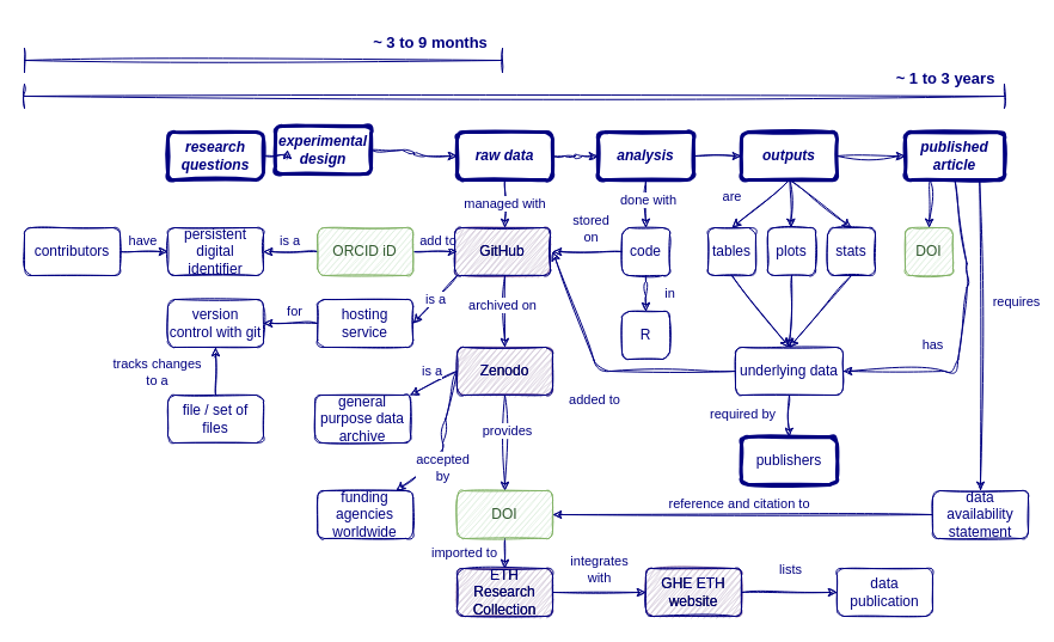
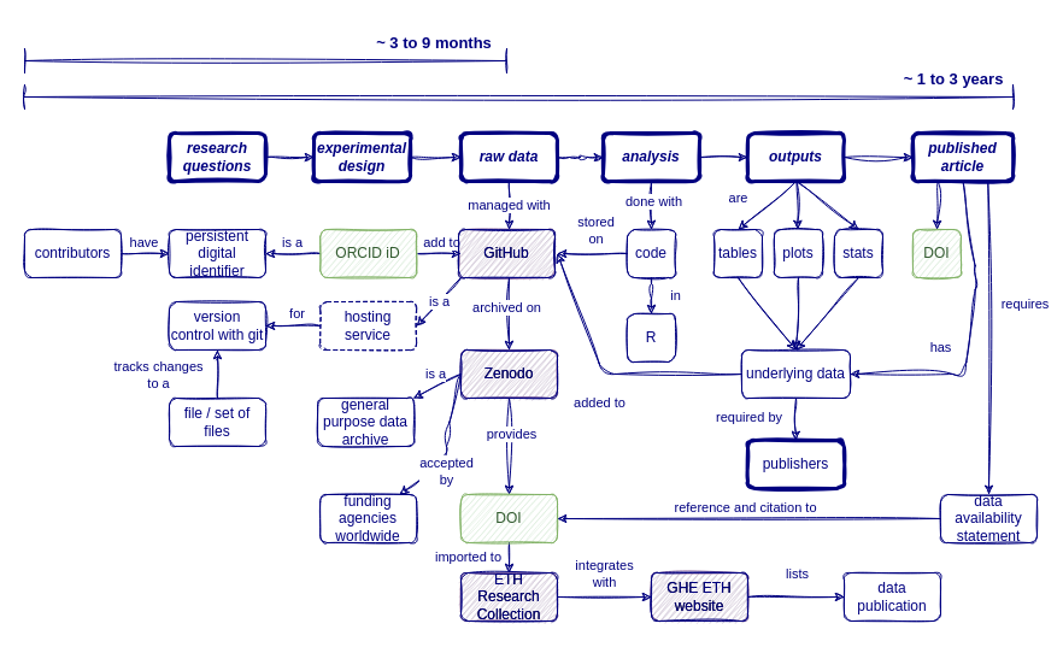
- <mxCell id="97" value="&lt;div&gt;&lt;b&gt;&lt;i&gt;experimental&lt;/i&gt;&lt;/b&gt;&lt;/div&gt;&lt;div&gt;&lt;b&gt;&lt;i&gt;design&lt;br&gt;&lt;/i&gt;&lt;/b&gt;&lt;/div&gt;" style="rounded=1;whiteSpace=wrap;html=1;strokeWidth=3;fontSize=12;fontFamily=Helvetica;fillColor=none;sketch=1;labelBackgroundColor=none;fontColor=#000080;strokeColor=#000080;" parent="94" vertex="1"><mxGeometry x="230" y="105" width="80" height="40" as="geometry" /></mxCell>
+ <mxCell id="97" value="&lt;div&gt;&lt;b&gt;&lt;i&gt;experimental&lt;/i&gt;&lt;/b&gt;&lt;/div&gt;&lt;div&gt;&lt;b&gt;&lt;i&gt;design&lt;br&gt;&lt;/i&gt;&lt;/b&gt;&lt;/div&gt;" style="rounded=1;whiteSpace=wrap;html=1;strokeWidth=3;fontSize=12;fontFamily=Helvetica;fillColor=none;sketch=1;labelBackgroundColor=none;fontColor=#000080;strokeColor=#000080;" parent="94" vertex="1"><mxGeometry x="260" y="110" width="80" height="40" as="geometry" /></mxCell>
- <mxCell id="61" value="hosting service" style="rounded=1;whiteSpace=wrap;html=1;fontSize=12;fontFamily=Helvetica;fillColor=none;sketch=1;labelBackgroundColor=none;fontColor=#000080;strokeColor=#000080;" parent="55" vertex="1"><mxGeometry x="265.17" y="250" width="80" height="40" as="geometry" /></mxCell>
+ <mxCell id="61" value="hosting service" style="rounded=1;whiteSpace=wrap;html=1;fontSize=12;fontFamily=Helvetica;fillColor=none;sketch=1;labelBackgroundColor=none;fontColor=#000080;strokeColor=#000080;dashed=1;" parent="55" vertex="1"><mxGeometry x="265.17" y="250" width="80" height="40" as="geometry" /></mxCell>
